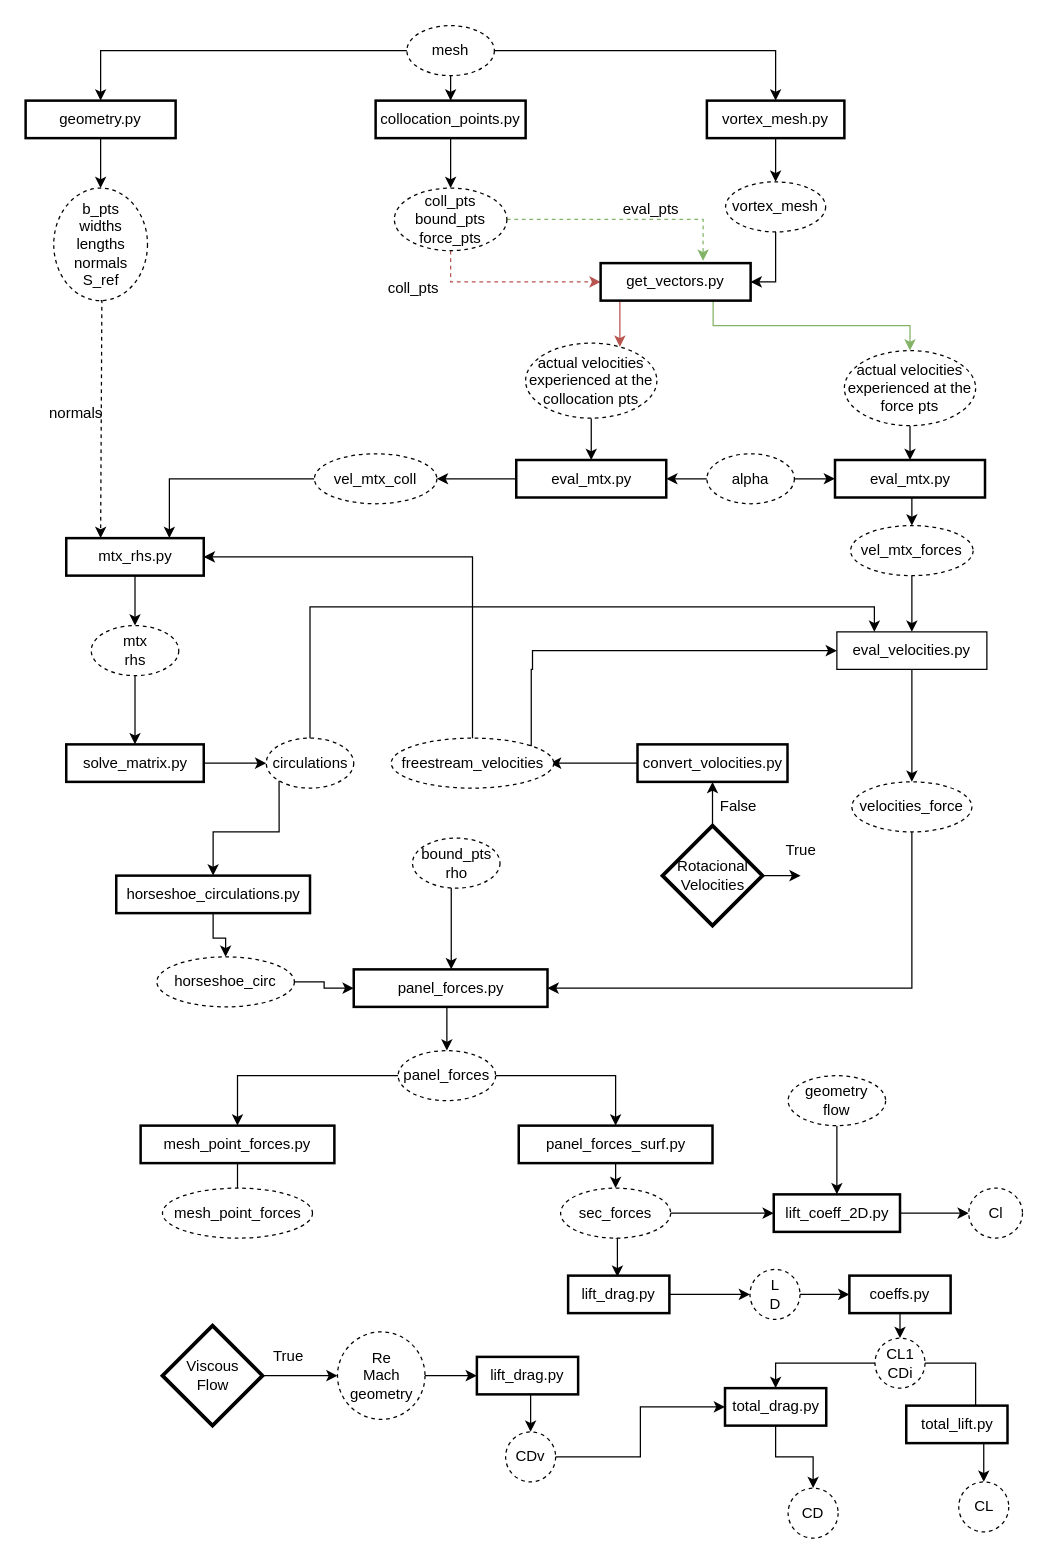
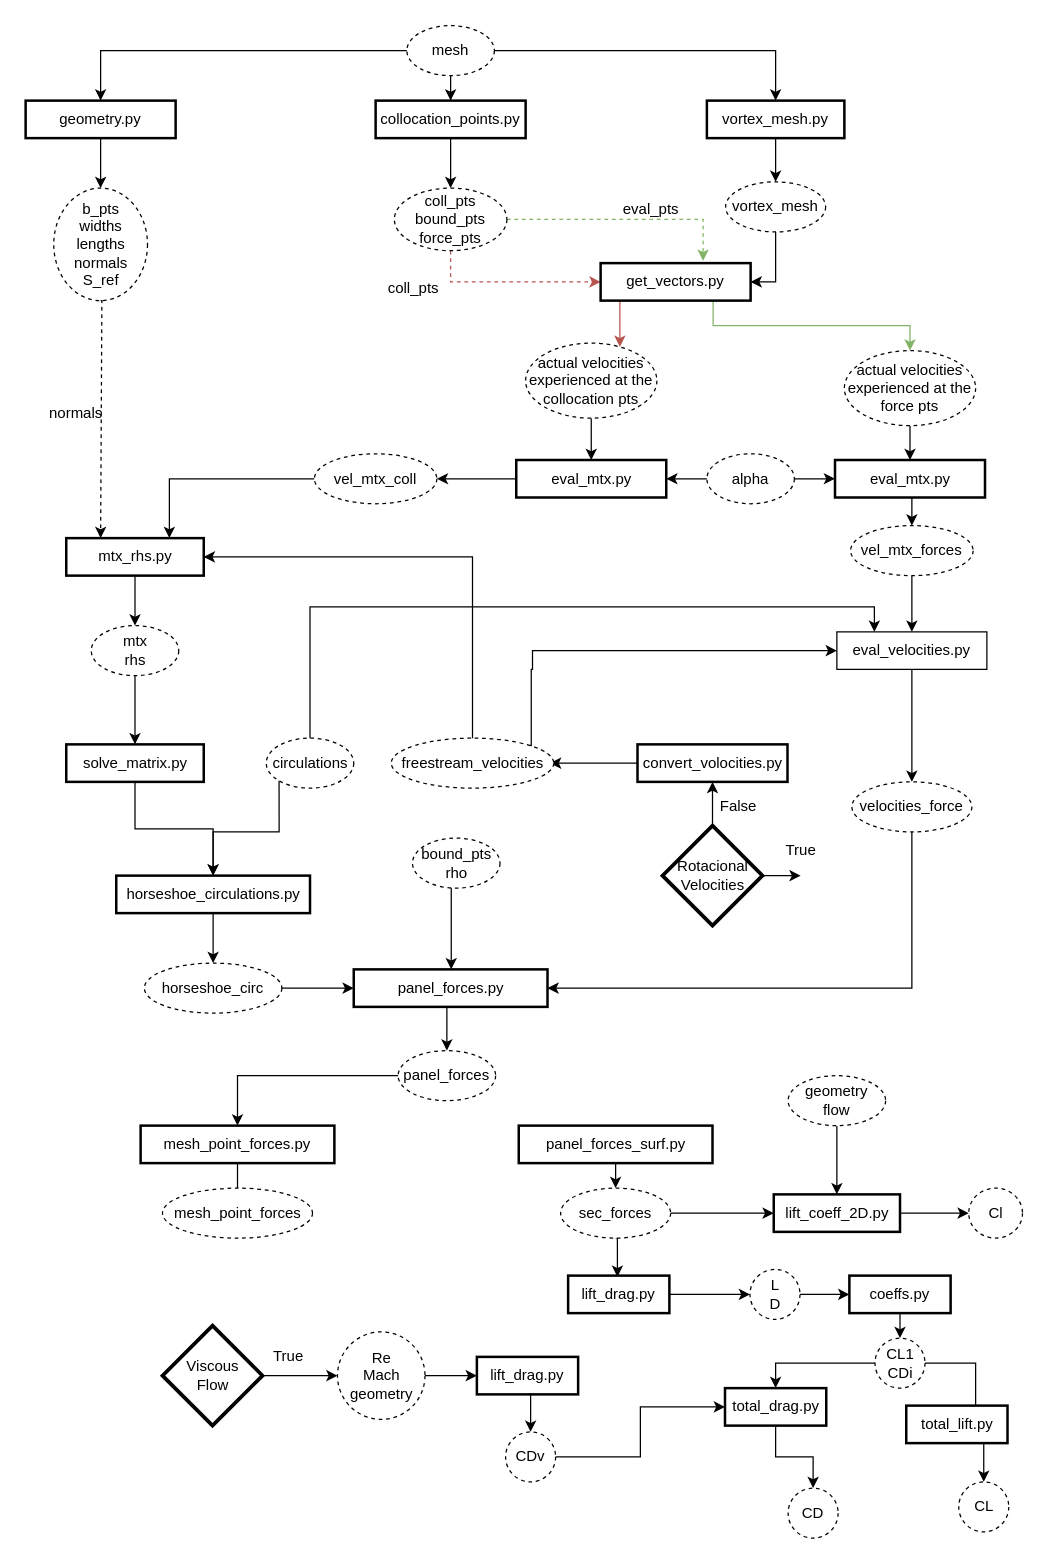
- <mxCell id="25" value="" style="edgeStyle=orthogonalEdgeStyle;rounded=0;orthogonalLoop=1;jettySize=auto;html=1;" edge="1" parent="9" source="26" target="24"><mxGeometry relative="1" as="geometry" /></mxCell>
+ <mxCell id="25" value="" style="edgeStyle=orthogonalEdgeStyle;rounded=0;orthogonalLoop=1;jettySize=auto;html=1;" edge="1" parent="9" source="26" target="28"><mxGeometry relative="1" as="geometry" /></mxCell>
- <mxCell id="30" value="horseshoe_circ" style="ellipse;whiteSpace=wrap;html=1;dashed=1;" vertex="1" parent="9"><mxGeometry x="72.5" y="195" width="110" height="40" as="geometry" /></mxCell>
+ <mxCell id="30" value="horseshoe_circ" style="ellipse;whiteSpace=wrap;html=1;dashed=1;" vertex="1" parent="9"><mxGeometry x="62.5" y="200" width="110" height="40" as="geometry" /></mxCell>
- <mxCell id="80" style="edgeStyle=orthogonalEdgeStyle;rounded=0;orthogonalLoop=1;jettySize=auto;html=1;exitX=1;exitY=0.5;exitDx=0;exitDy=0;entryX=0.5;entryY=0;entryDx=0;entryDy=0;" edge="1" parent="1" source="81" target="86"><mxGeometry relative="1" as="geometry" /></mxCell>
